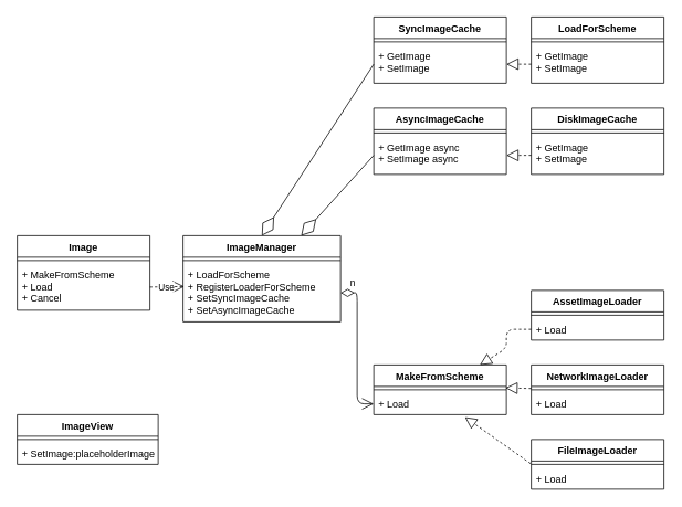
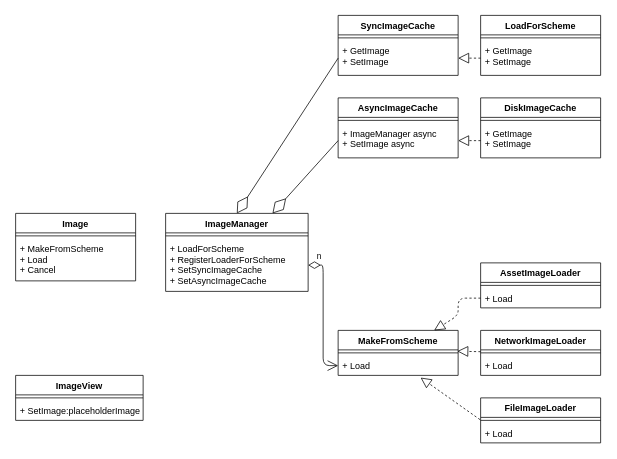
- <mxCell id="25" value="+ GetImage async&#10;+ SetImage async" style="text;strokeColor=none;fillColor=none;align=left;verticalAlign=top;spacingLeft=4;spacingRight=4;overflow=hidden;rotatable=0;points=[[0,0.5],[1,0.5]];portConstraint=eastwest;" vertex="1" parent="23"><mxGeometry y="34" width="160" height="46" as="geometry" /></mxCell>
+ <mxCell id="25" value="+ ImageManager async&#10;+ SetImage async" style="text;strokeColor=none;fillColor=none;align=left;verticalAlign=top;spacingLeft=4;spacingRight=4;overflow=hidden;rotatable=0;points=[[0,0.5],[1,0.5]];portConstraint=eastwest;" vertex="1" parent="23"><mxGeometry y="34" width="160" height="46" as="geometry" /></mxCell>
- <mxCell id="42" value="Use" style="endArrow=open;endSize=12;dashed=1;html=1;exitX=1;exitY=0.5;exitDx=0;exitDy=0;entryX=0.008;entryY=0.391;entryDx=0;entryDy=0;entryPerimeter=0;" edge="1" parent="1" source="4" target="7"><mxGeometry x="-0.036" width="160" relative="1" as="geometry"><mxPoint x="180" y="150" as="sourcePoint" /><mxPoint x="340" y="150" as="targetPoint" /><mxPoint as="offset" /></mxGeometry></mxCell>
